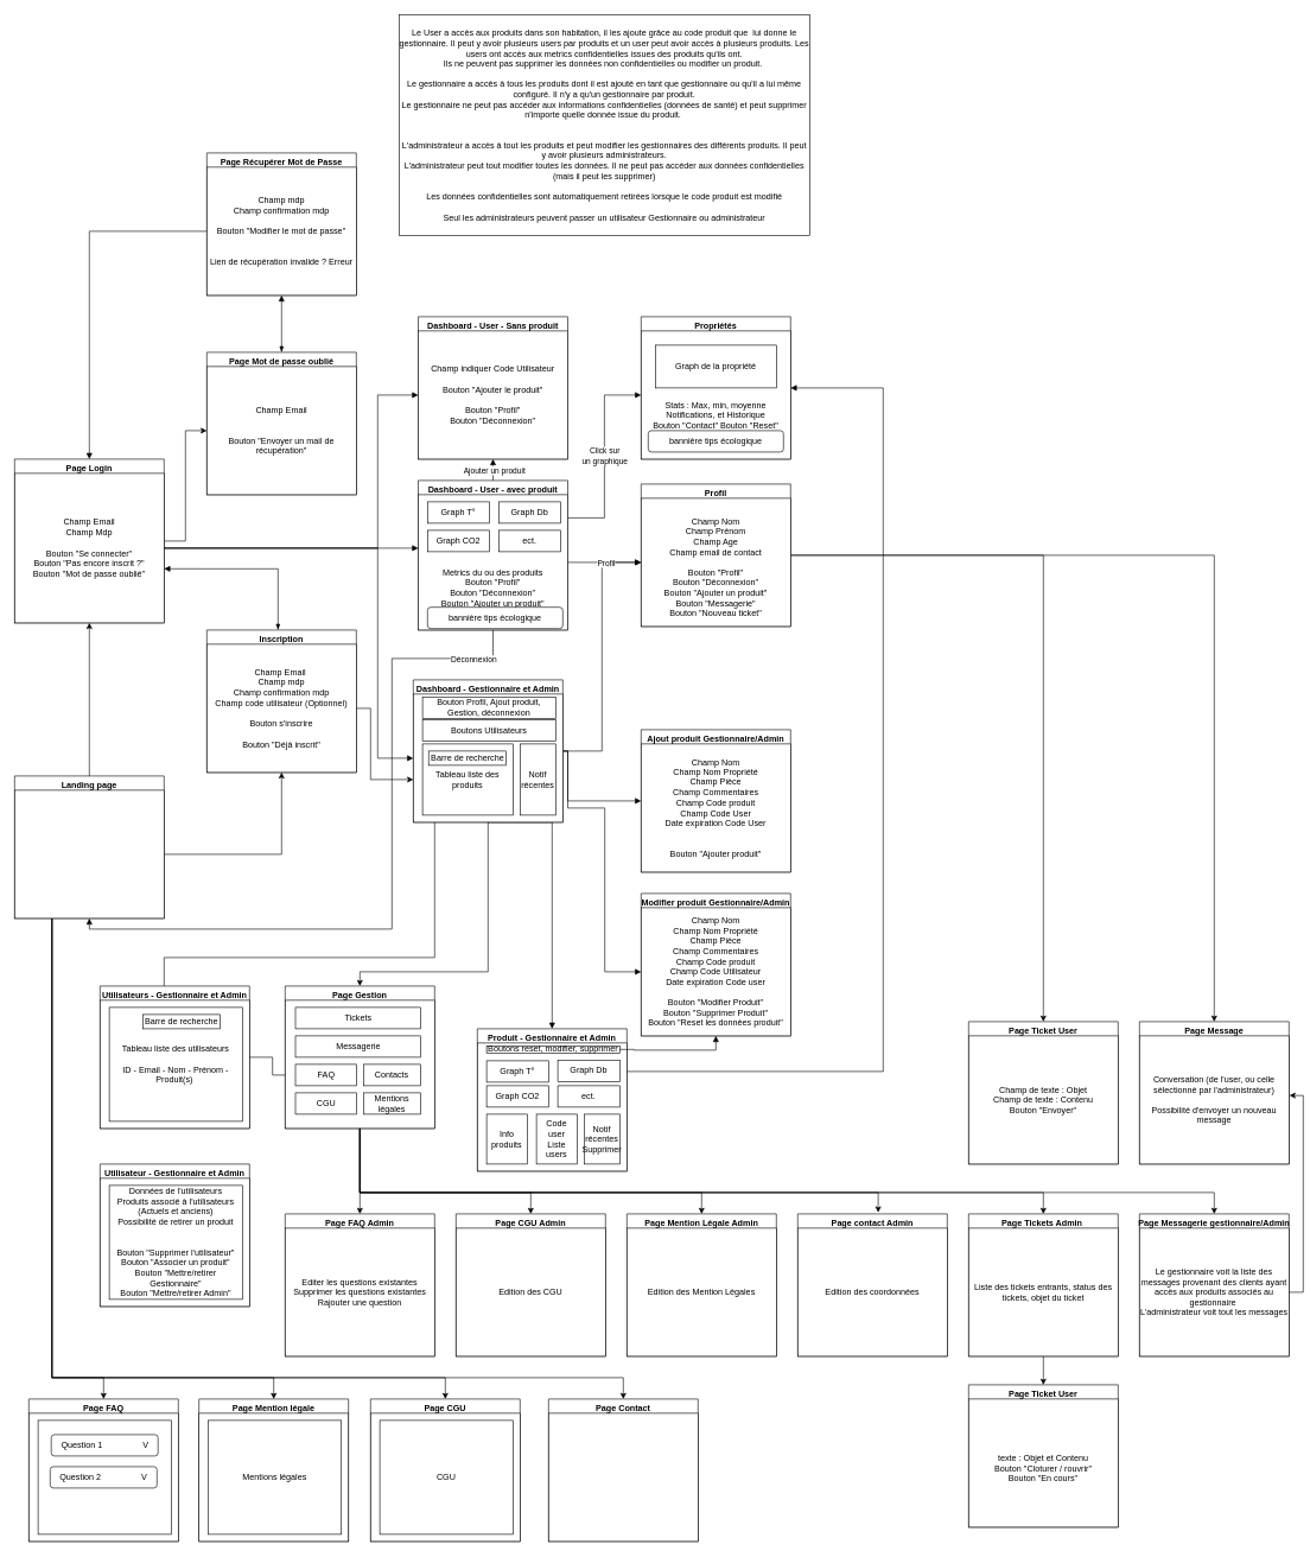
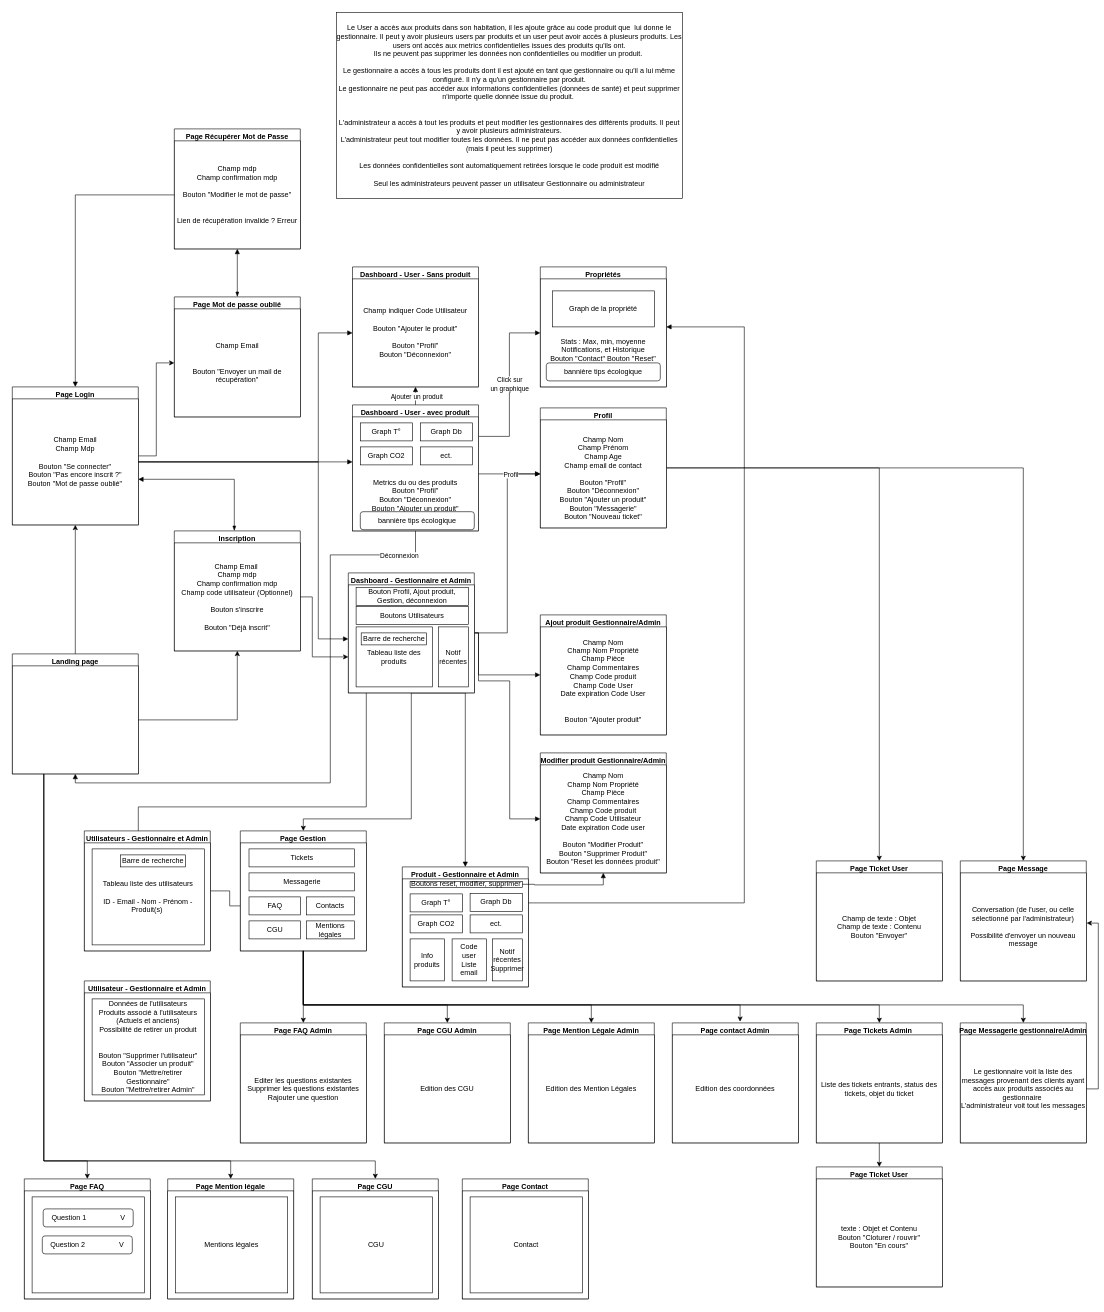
- <mxCell id="74" value="Code user&lt;br&gt;Liste&lt;br&gt;users" style="rounded=0;whiteSpace=wrap;html=1;" parent="66" vertex="1"><mxGeometry x="83" y="120" width="57" height="70" as="geometry" /></mxCell>
+ <mxCell id="74" value="Code user&lt;br&gt;Liste&lt;br&gt;email" style="rounded=0;whiteSpace=wrap;html=1;" parent="66" vertex="1"><mxGeometry x="83" y="120" width="57" height="70" as="geometry" /></mxCell>
- <mxCell id="8" style="edgeStyle=orthogonalEdgeStyle;rounded=0;orthogonalLoop=1;jettySize=auto;html=1;exitX=0.25;exitY=1;exitDx=0;exitDy=0;entryX=0.5;entryY=0;entryDx=0;entryDy=0;" parent="1" source="9" target="98" edge="1"><mxGeometry relative="1" as="geometry"><Array as="points"><mxPoint x="73" y="1934" /><mxPoint x="875" y="1934" /></Array></mxGeometry></mxCell>
+ <mxCell id="100" value="Contact" style="rounded=0;whiteSpace=wrap;html=1;" parent="98" vertex="1"><mxGeometry x="13" y="30" width="187" height="160" as="geometry" /></mxCell>
